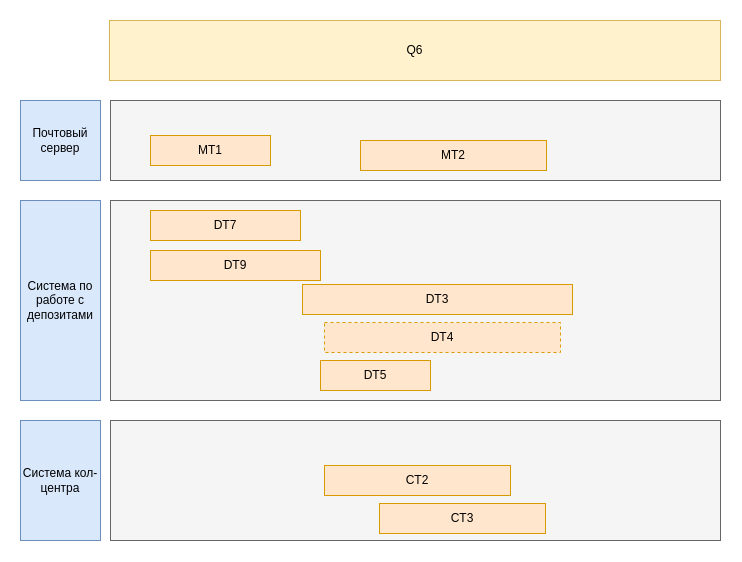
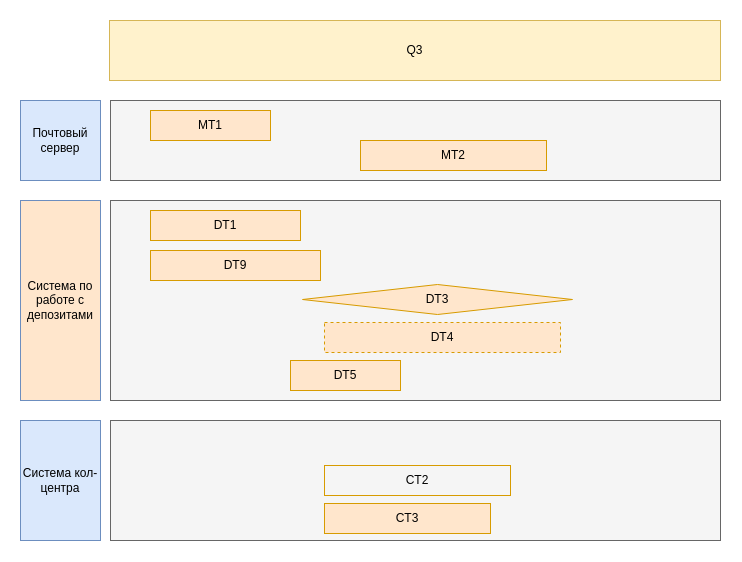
- <mxCell id="3" value="Q6" style="rounded=0;whiteSpace=wrap;html=1;fillColor=#fff2cc;strokeColor=#d6b656;" parent="1" vertex="1"><mxGeometry x="109" y="20" width="611" height="60" as="geometry" /></mxCell>
+ <mxCell id="3" value="Q3" style="rounded=0;whiteSpace=wrap;html=1;fillColor=#fff2cc;strokeColor=#d6b656;" parent="1" vertex="1"><mxGeometry x="109" y="20" width="611" height="60" as="geometry" /></mxCell>
- <mxCell id="7" value="MT1" style="rounded=0;whiteSpace=wrap;html=1;fillColor=#ffe6cc;strokeColor=#d79b00;" parent="1" vertex="1"><mxGeometry x="150" y="135" width="120" height="30" as="geometry" /></mxCell>
+ <mxCell id="7" value="MT1" style="rounded=0;whiteSpace=wrap;html=1;fillColor=#ffe6cc;strokeColor=#d79b00;" parent="1" vertex="1"><mxGeometry x="150" y="110" width="120" height="30" as="geometry" /></mxCell>
- <mxCell id="9" value="DT7" style="rounded=0;whiteSpace=wrap;html=1;fillColor=#ffe6cc;strokeColor=#d79b00;" parent="1" vertex="1"><mxGeometry x="150" y="210" width="150" height="30" as="geometry" /></mxCell>
+ <mxCell id="9" value="DT1" style="rounded=0;whiteSpace=wrap;html=1;fillColor=#ffe6cc;strokeColor=#d79b00;" parent="1" vertex="1"><mxGeometry x="150" y="210" width="150" height="30" as="geometry" /></mxCell>
- <mxCell id="11" value="DT3" style="rounded=0;whiteSpace=wrap;html=1;fillColor=#ffe6cc;strokeColor=#d79b00;" parent="1" vertex="1"><mxGeometry x="302" y="284" width="270" height="30" as="geometry" /></mxCell>
+ <mxCell id="11" value="DT3" style="rhombus;whiteSpace=wrap;html=1;fillColor=#ffe6cc;strokeColor=#d79b00;" parent="1" vertex="1"><mxGeometry x="302" y="284" width="270" height="30" as="geometry" /></mxCell>
- <mxCell id="15" value="Система по работе с депозитами" style="rounded=0;whiteSpace=wrap;html=1;fillColor=#dae8fc;strokeColor=#6c8ebf;" parent="1" vertex="1"><mxGeometry x="20" y="200" width="80" height="200" as="geometry" /></mxCell>
+ <mxCell id="15" value="Система по работе с депозитами" style="rounded=0;whiteSpace=wrap;html=1;fillColor=#ffe6cc;strokeColor=#6c8ebf;" parent="1" vertex="1"><mxGeometry x="20" y="200" width="80" height="200" as="geometry" /></mxCell>
- <mxCell id="17" value="DT5" style="rounded=0;whiteSpace=wrap;html=1;fillColor=#ffe6cc;strokeColor=#d79b00;" parent="1" vertex="1"><mxGeometry x="320" y="360" width="110" height="30" as="geometry" /></mxCell>
+ <mxCell id="17" value="DT5" style="rounded=0;whiteSpace=wrap;html=1;fillColor=#ffe6cc;strokeColor=#d79b00;" parent="1" vertex="1"><mxGeometry x="290" y="360" width="110" height="30" as="geometry" /></mxCell>
- <mxCell id="13" value="CT2" style="rounded=0;whiteSpace=wrap;html=1;fillColor=#ffe6cc;strokeColor=#d79b00;" parent="1" vertex="1"><mxGeometry x="324" y="465" width="186" height="30" as="geometry" /></mxCell>
+ <mxCell id="13" value="CT2" style="rounded=0;whiteSpace=wrap;html=1;fillColor=#f5f5f5;strokeColor=#d79b00;" parent="1" vertex="1"><mxGeometry x="324" y="465" width="186" height="30" as="geometry" /></mxCell>
- <mxCell id="14" value="CT3" style="rounded=0;whiteSpace=wrap;html=1;fillColor=#ffe6cc;strokeColor=#d79b00;" parent="1" vertex="1"><mxGeometry x="379" y="503" width="166" height="30" as="geometry" /></mxCell>
+ <mxCell id="14" value="CT3" style="rounded=0;whiteSpace=wrap;html=1;fillColor=#ffe6cc;strokeColor=#d79b00;" parent="1" vertex="1"><mxGeometry x="324" y="503" width="166" height="30" as="geometry" /></mxCell>
